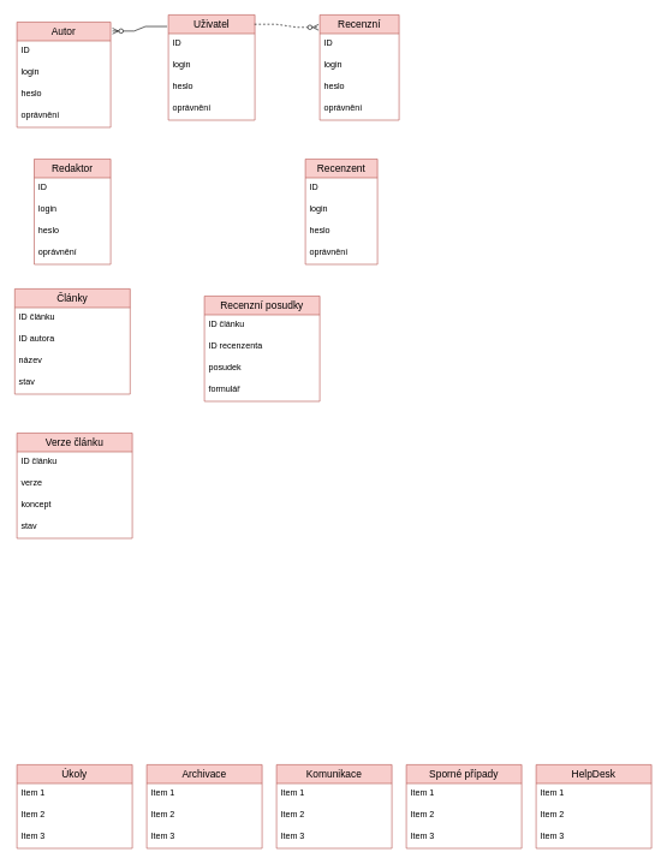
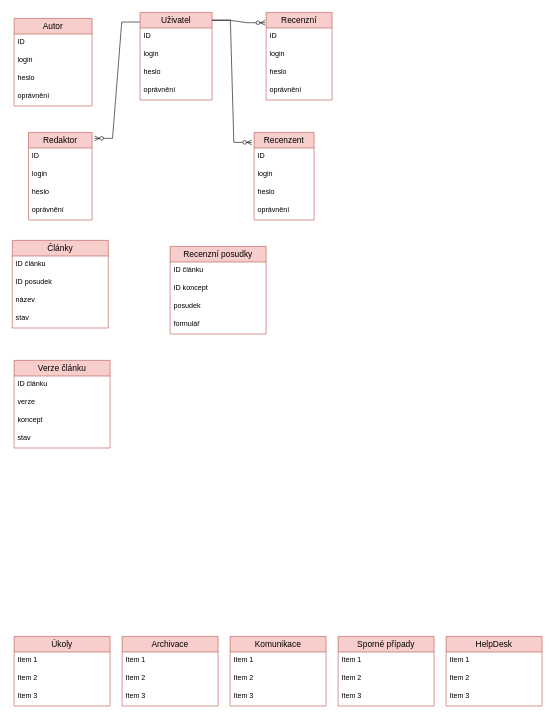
- <mxCell id="30" value="" style="edgeStyle=entityRelationEdgeStyle;fontSize=12;html=1;endArrow=ERzeroToMany;endFill=1;rounded=0;entryX=-0.015;entryY=0.118;entryDx=0;entryDy=0;entryPerimeter=0;exitX=0.995;exitY=0.089;exitDx=0;exitDy=0;exitPerimeter=0;dashed=1;" edge="1" parent="1" source="22" target="17"><mxGeometry width="100" height="100" relative="1" as="geometry"><mxPoint x="323" y="660" as="sourcePoint" /><mxPoint x="423" y="560" as="targetPoint" /></mxGeometry></mxCell>
+ <mxCell id="30" value="" style="edgeStyle=entityRelationEdgeStyle;fontSize=12;html=1;endArrow=ERzeroToMany;endFill=1;rounded=0;entryX=-0.015;entryY=0.118;entryDx=0;entryDy=0;entryPerimeter=0;exitX=0.995;exitY=0.089;exitDx=0;exitDy=0;exitPerimeter=0;" edge="1" parent="1" source="22" target="17"><mxGeometry width="100" height="100" relative="1" as="geometry"><mxPoint x="323" y="660" as="sourcePoint" /><mxPoint x="423" y="560" as="targetPoint" /></mxGeometry></mxCell>
- <mxCell id="27" value="" style="edgeStyle=entityRelationEdgeStyle;fontSize=12;html=1;endArrow=ERzeroToMany;endFill=1;rounded=0;exitX=-0.014;exitY=0.11;exitDx=0;exitDy=0;exitPerimeter=0;entryX=1.019;entryY=0.085;entryDx=0;entryDy=0;entryPerimeter=0;" edge="1" parent="1" source="22" target="2"><mxGeometry width="100" height="100" relative="1" as="geometry"><mxPoint x="333" y="450" as="sourcePoint" /><mxPoint x="83" y="200" as="targetPoint" /></mxGeometry></mxCell>
+ <mxCell id="28" value="" style="edgeStyle=entityRelationEdgeStyle;fontSize=12;html=1;endArrow=ERzeroToMany;endFill=1;rounded=0;entryX=1.038;entryY=0.068;entryDx=0;entryDy=0;entryPerimeter=0;exitX=-0.005;exitY=0.11;exitDx=0;exitDy=0;exitPerimeter=0;" edge="1" parent="1" source="22" target="7"><mxGeometry width="100" height="100" relative="1" as="geometry"><mxPoint x="203" y="180" as="sourcePoint" /><mxPoint x="443" y="250" as="targetPoint" /></mxGeometry></mxCell>
+ <mxCell id="29" value="" style="edgeStyle=entityRelationEdgeStyle;fontSize=12;html=1;endArrow=ERzeroToMany;endFill=1;rounded=0;entryX=-0.038;entryY=0.114;entryDx=0;entryDy=0;entryPerimeter=0;exitX=1.004;exitY=0.089;exitDx=0;exitDy=0;exitPerimeter=0;" edge="1" parent="1" source="22" target="12"><mxGeometry width="100" height="100" relative="1" as="geometry"><mxPoint x="323" y="660" as="sourcePoint" /><mxPoint x="423" y="560" as="targetPoint" /></mxGeometry></mxCell>
- <mxCell id="33" value="ID autora" style="text;strokeColor=none;fillColor=none;spacingLeft=4;spacingRight=4;overflow=hidden;rotatable=0;points=[[0,0.5],[1,0.5]];portConstraint=eastwest;fontSize=12;" vertex="1" parent="31"><mxGeometry y="56" width="160" height="30" as="geometry" /></mxCell>
+ <mxCell id="33" value="ID posudek" style="text;strokeColor=none;fillColor=none;spacingLeft=4;spacingRight=4;overflow=hidden;rotatable=0;points=[[0,0.5],[1,0.5]];portConstraint=eastwest;fontSize=12;" vertex="1" parent="31"><mxGeometry y="56" width="160" height="30" as="geometry" /></mxCell>
- <mxCell id="38" value="ID recenzenta" style="text;strokeColor=none;fillColor=none;spacingLeft=4;spacingRight=4;overflow=hidden;rotatable=0;points=[[0,0.5],[1,0.5]];portConstraint=eastwest;fontSize=12;" vertex="1" parent="36"><mxGeometry y="56" width="160" height="30" as="geometry" /></mxCell>
+ <mxCell id="38" value="ID koncept" style="text;strokeColor=none;fillColor=none;spacingLeft=4;spacingRight=4;overflow=hidden;rotatable=0;points=[[0,0.5],[1,0.5]];portConstraint=eastwest;fontSize=12;" vertex="1" parent="36"><mxGeometry y="56" width="160" height="30" as="geometry" /></mxCell>
